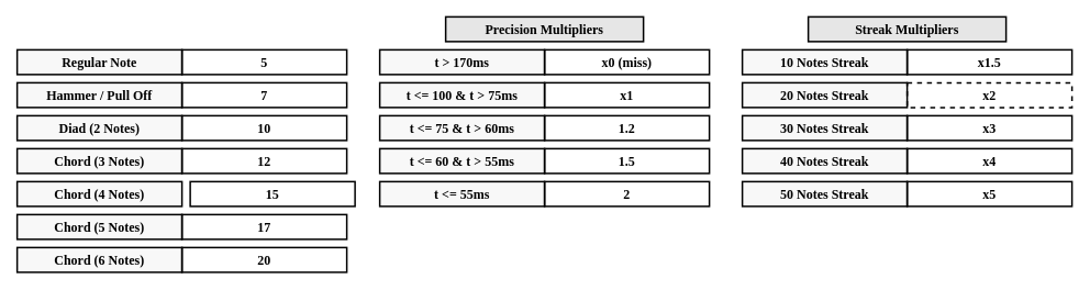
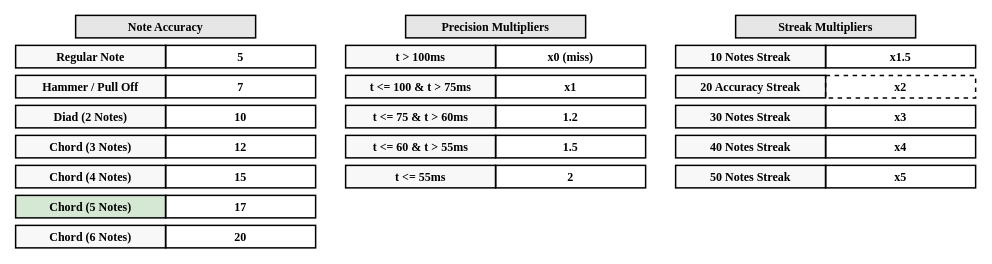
+ <mxCell id="2" value="Note Accuracy" style="rounded=0;whiteSpace=wrap;html=1;fillColor=#E6E6E6;fontSize=16;fontFamily=Fira Code;fontSource=https%3A%2F%2Ffonts.googleapis.com%2Fcss%3Ffamily%3DFira%2BCode;fontStyle=1;strokeWidth=2;" vertex="1" parent="1"><mxGeometry x="100" y="20" width="240" height="30" as="geometry" /></mxCell>
- <mxCell id="19" value="t &amp;gt; 170ms" style="rounded=0;whiteSpace=wrap;html=1;fillColor=#F8F8F8;fontSize=16;fontFamily=Fira Code;fontSource=https%3A%2F%2Ffonts.googleapis.com%2Fcss%3Ffamily%3DFira%2BCode;fontStyle=1;strokeWidth=2;" vertex="1" parent="1"><mxGeometry x="460" y="60" width="200" height="30" as="geometry" /></mxCell>
+ <mxCell id="19" value="t &amp;gt; 100ms" style="rounded=0;whiteSpace=wrap;html=1;fillColor=#F8F8F8;fontSize=16;fontFamily=Fira Code;fontSource=https%3A%2F%2Ffonts.googleapis.com%2Fcss%3Ffamily%3DFira%2BCode;fontStyle=1;strokeWidth=2;" vertex="1" parent="1"><mxGeometry x="460" y="60" width="200" height="30" as="geometry" /></mxCell>
- <mxCell id="31" value="20 Notes Streak" style="rounded=0;whiteSpace=wrap;html=1;fillColor=#F8F8F8;fontSize=16;fontFamily=Fira Code;fontSource=https%3A%2F%2Ffonts.googleapis.com%2Fcss%3Ffamily%3DFira%2BCode;fontStyle=1;strokeWidth=2;" vertex="1" parent="1"><mxGeometry x="900" y="100" width="200" height="30" as="geometry" /></mxCell>
+ <mxCell id="31" value="20 Accuracy Streak" style="rounded=0;whiteSpace=wrap;html=1;fillColor=#F8F8F8;fontSize=16;fontFamily=Fira Code;fontSource=https%3A%2F%2Ffonts.googleapis.com%2Fcss%3Ffamily%3DFira%2BCode;fontStyle=1;strokeWidth=2;" vertex="1" parent="1"><mxGeometry x="900" y="100" width="200" height="30" as="geometry" /></mxCell>
- <mxCell id="14" value="15" style="rounded=0;whiteSpace=wrap;html=1;fillColor=none;fontSize=16;fontFamily=Fira Code;fontSource=https%3A%2F%2Ffonts.googleapis.com%2Fcss%3Ffamily%3DFira%2BCode;fontStyle=1;strokeWidth=2;" vertex="1" parent="1"><mxGeometry x="230" y="220" width="200" height="30" as="geometry" /></mxCell>
+ <mxCell id="14" value="15" style="rounded=0;whiteSpace=wrap;html=1;fillColor=none;fontSize=16;fontFamily=Fira Code;fontSource=https%3A%2F%2Ffonts.googleapis.com%2Fcss%3Ffamily%3DFira%2BCode;fontStyle=1;strokeWidth=2;" vertex="1" parent="1"><mxGeometry x="220" y="220" width="200" height="30" as="geometry" /></mxCell>
- <mxCell id="15" value="Chord (5 Notes)" style="rounded=0;whiteSpace=wrap;html=1;fillColor=#F8F8F8;fontSize=16;fontFamily=Fira Code;fontSource=https%3A%2F%2Ffonts.googleapis.com%2Fcss%3Ffamily%3DFira%2BCode;fontStyle=1;strokeWidth=2;" vertex="1" parent="1"><mxGeometry y="260" width="200" height="30" as="geometry" x="20" /></mxCell>
+ <mxCell id="15" value="Chord (5 Notes)" style="rounded=0;whiteSpace=wrap;html=1;fillColor=#d5e8d4;fontSize=16;fontFamily=Fira Code;fontSource=https%3A%2F%2Ffonts.googleapis.com%2Fcss%3Ffamily%3DFira%2BCode;fontStyle=1;strokeWidth=2;" vertex="1" parent="1"><mxGeometry y="260" width="200" height="30" as="geometry" x="20" /></mxCell>
